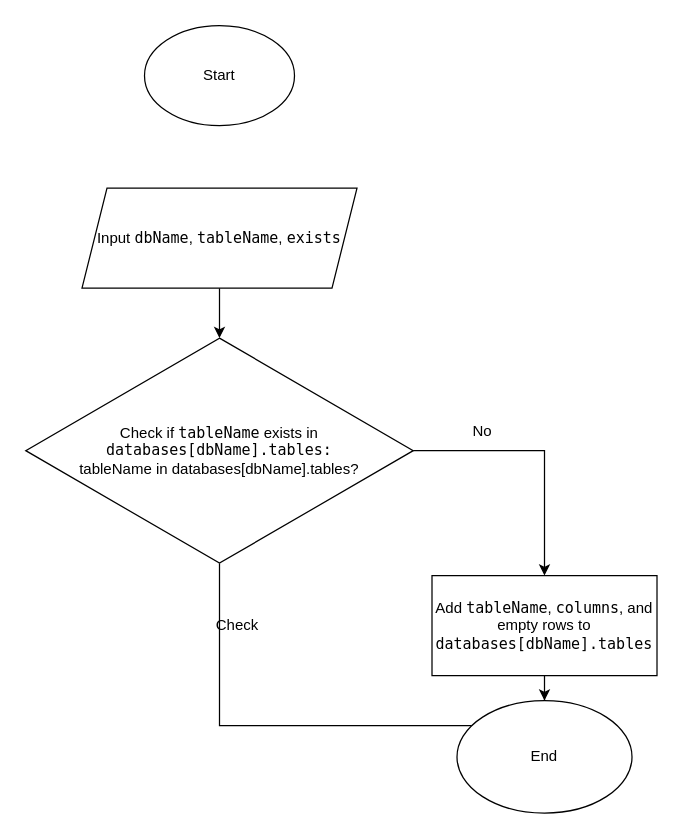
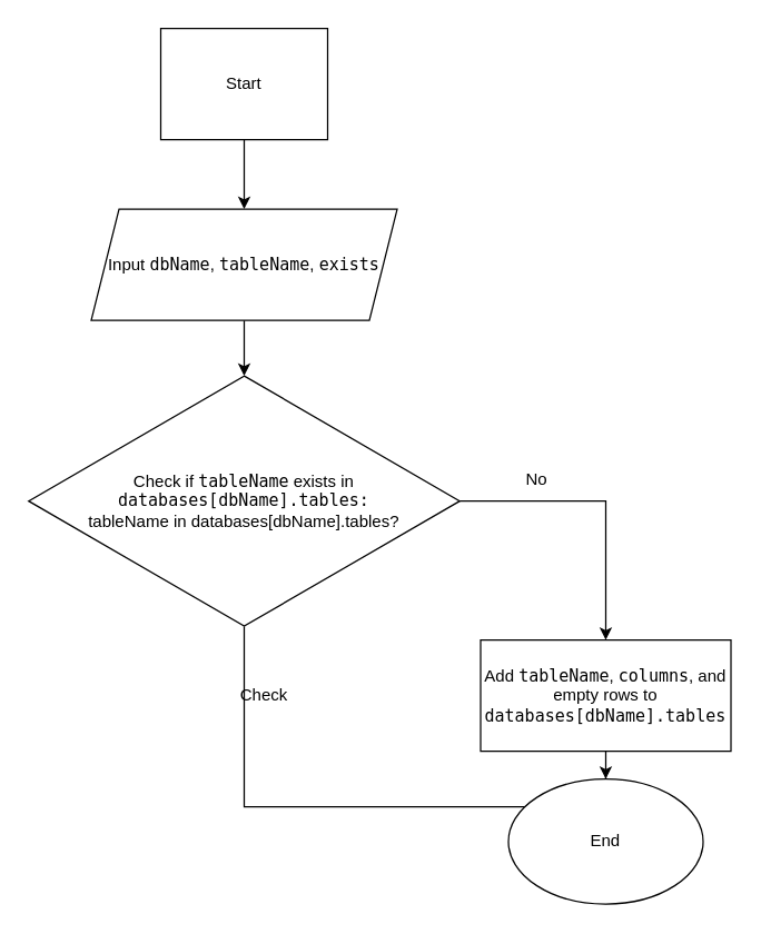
- <mxCell id="3" value="Start" style="ellipse;whiteSpace=wrap;html=1;" vertex="1" parent="1"><mxGeometry x="115" y="20" width="120" height="80" as="geometry" /></mxCell>
+ <mxCell id="3" value="Start" style="whiteSpace=wrap;html=1;rounded=0;" vertex="1" parent="1"><mxGeometry x="115" y="20" width="120" height="80" as="geometry" /></mxCell>
+ <mxCell id="2" style="edgeStyle=orthogonalEdgeStyle;rounded=0;orthogonalLoop=1;jettySize=auto;html=1;entryX=0.5;entryY=0;entryDx=0;entryDy=0;" edge="1" parent="1" source="3" target="12"><mxGeometry relative="1" as="geometry" /></mxCell>
